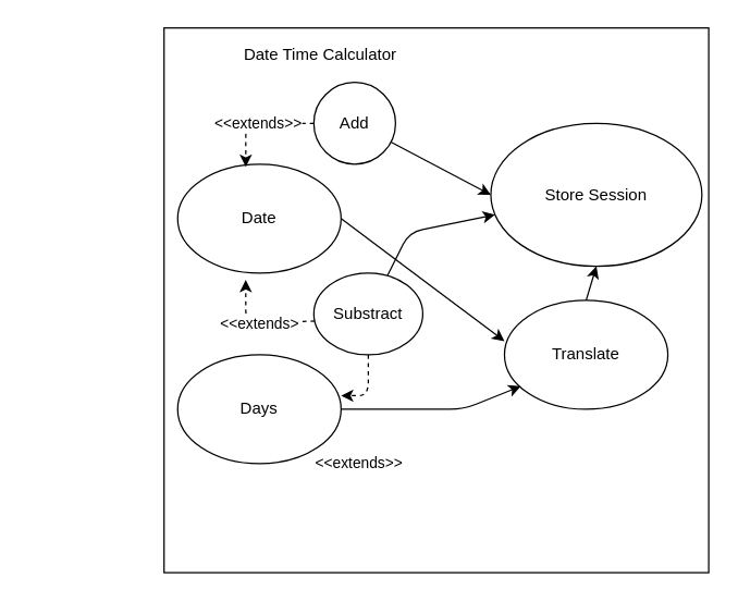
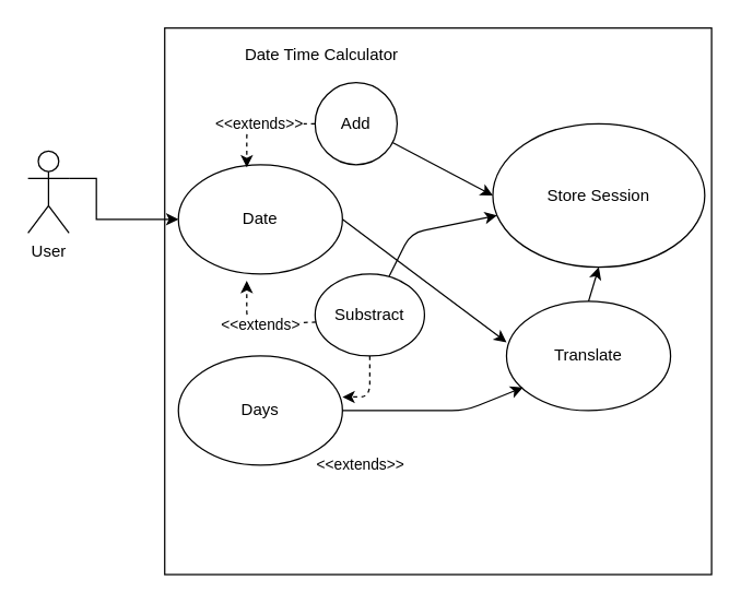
+ <mxCell id="9" value="User" style="shape=umlActor;verticalLabelPosition=bottom;labelBackgroundColor=#ffffff;verticalAlign=top;html=1;outlineConnect=0;" parent="1" vertex="1"><mxGeometry x="20" y="110" width="30" height="60" as="geometry" /></mxCell>
+ <mxCell id="8" style="edgeStyle=orthogonalEdgeStyle;rounded=0;orthogonalLoop=1;jettySize=auto;html=1;exitX=1;exitY=0.333;exitDx=0;exitDy=0;exitPerimeter=0;entryX=0;entryY=0.5;entryDx=0;entryDy=0;" parent="1" source="9" target="3" edge="1"><mxGeometry relative="1" as="geometry"><Array as="points"><mxPoint x="70" y="130" /><mxPoint x="70" y="160" /></Array></mxGeometry></mxCell>
